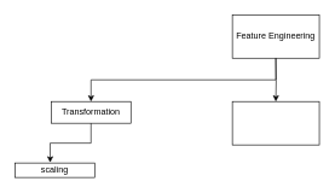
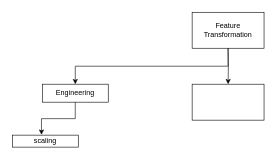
- <mxCell id="2" value="Feature Engineering" style="rounded=0;whiteSpace=wrap;html=1;" vertex="1" parent="1"><mxGeometry x="320" y="20" width="120" height="60" as="geometry" /></mxCell>
+ <mxCell id="2" value="Feature Transformation" style="rounded=0;whiteSpace=wrap;html=1;" vertex="1" parent="1"><mxGeometry x="320" y="20" width="120" height="60" as="geometry" /></mxCell>
- <mxCell id="3" value="Transformation" style="rounded=0;whiteSpace=wrap;html=1;" vertex="1" parent="1"><mxGeometry x="70" y="140" width="110" height="30" as="geometry" /></mxCell>
+ <mxCell id="3" value="Engineering" style="rounded=0;whiteSpace=wrap;html=1;" vertex="1" parent="1"><mxGeometry x="70" y="140" width="110" height="30" as="geometry" /></mxCell>
